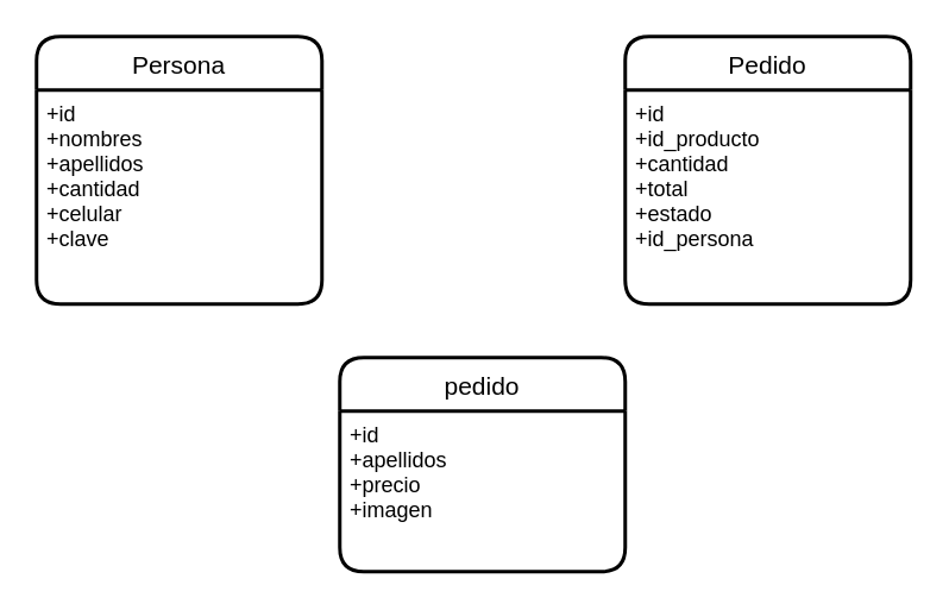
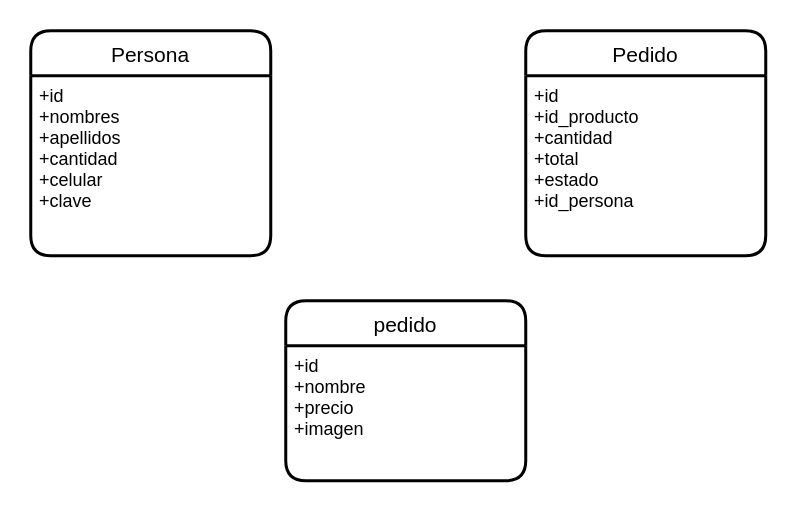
- <mxCell id="7" value="+id&#10;+apellidos&#10;+precio&#10;+imagen" style="align=left;strokeColor=none;fillColor=none;spacingLeft=4;fontSize=12;verticalAlign=top;resizable=0;rotatable=0;part=1;" vertex="1" parent="6"><mxGeometry y="30" width="160" height="90" as="geometry" /></mxCell>
+ <mxCell id="7" value="+id&#10;+nombre&#10;+precio&#10;+imagen" style="align=left;strokeColor=none;fillColor=none;spacingLeft=4;fontSize=12;verticalAlign=top;resizable=0;rotatable=0;part=1;" vertex="1" parent="6"><mxGeometry y="30" width="160" height="90" as="geometry" /></mxCell>
